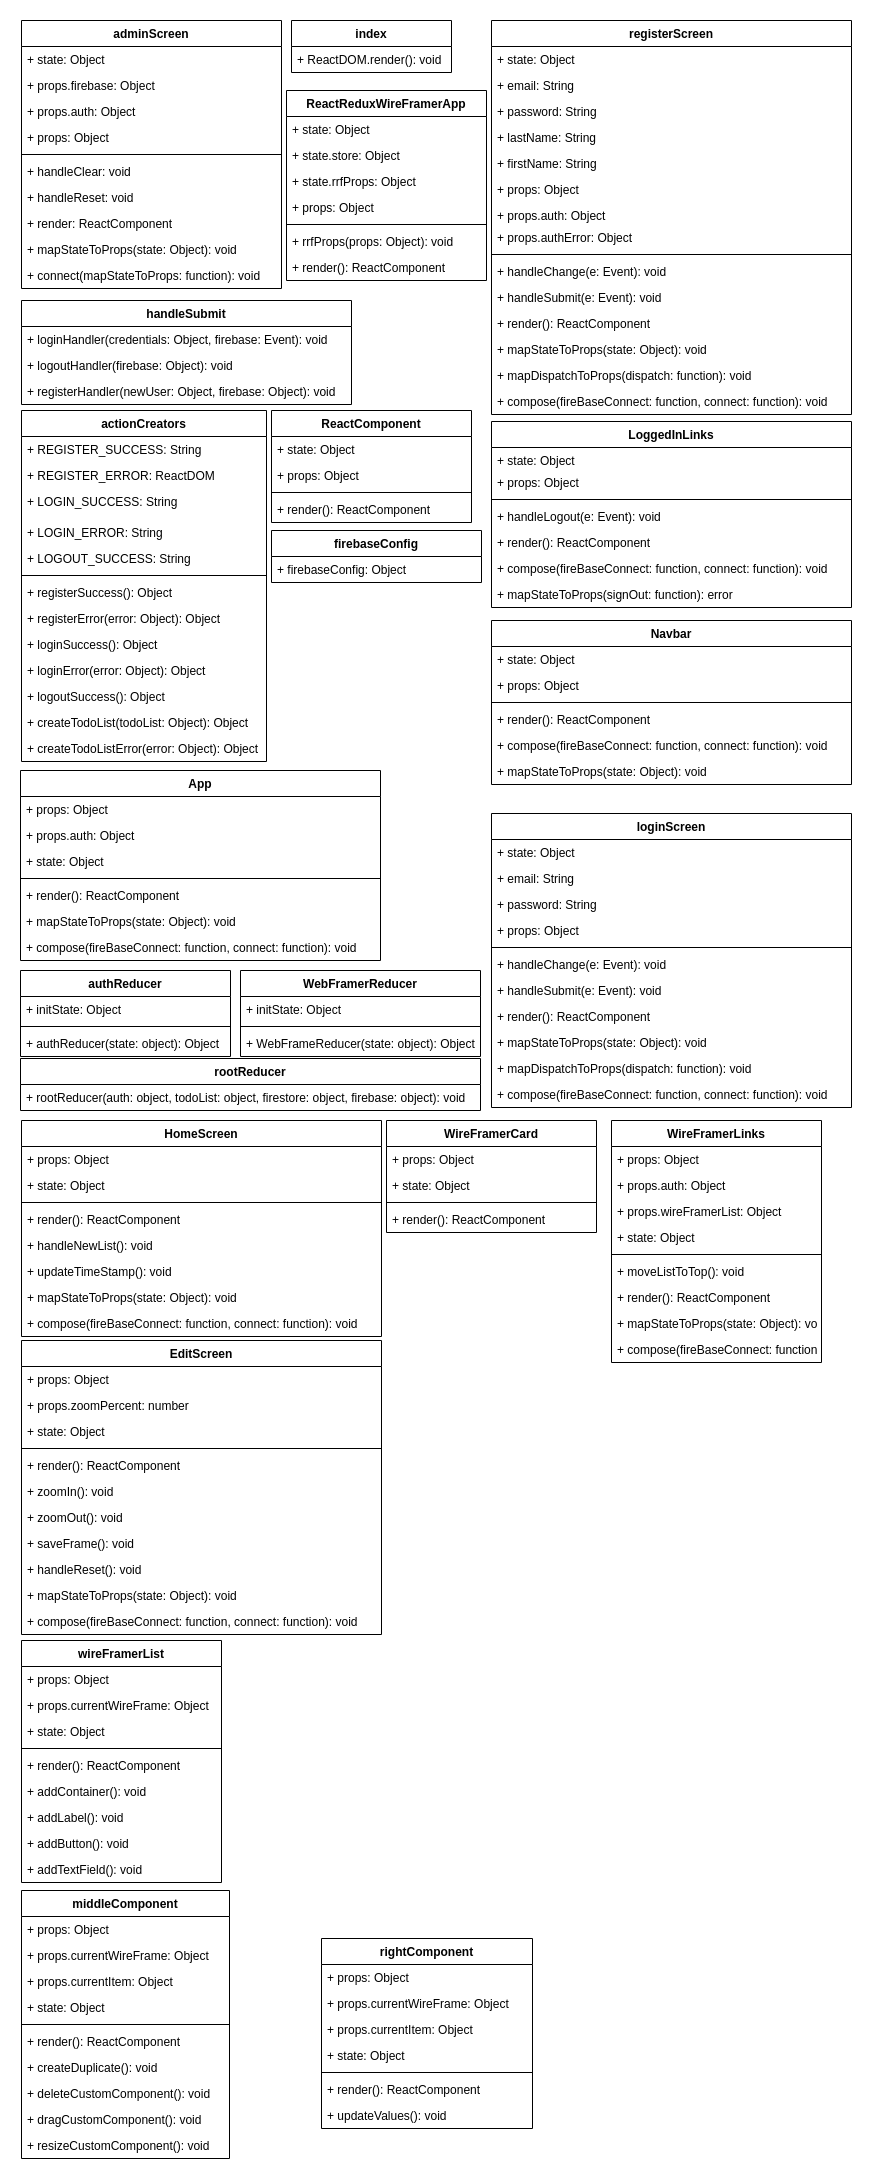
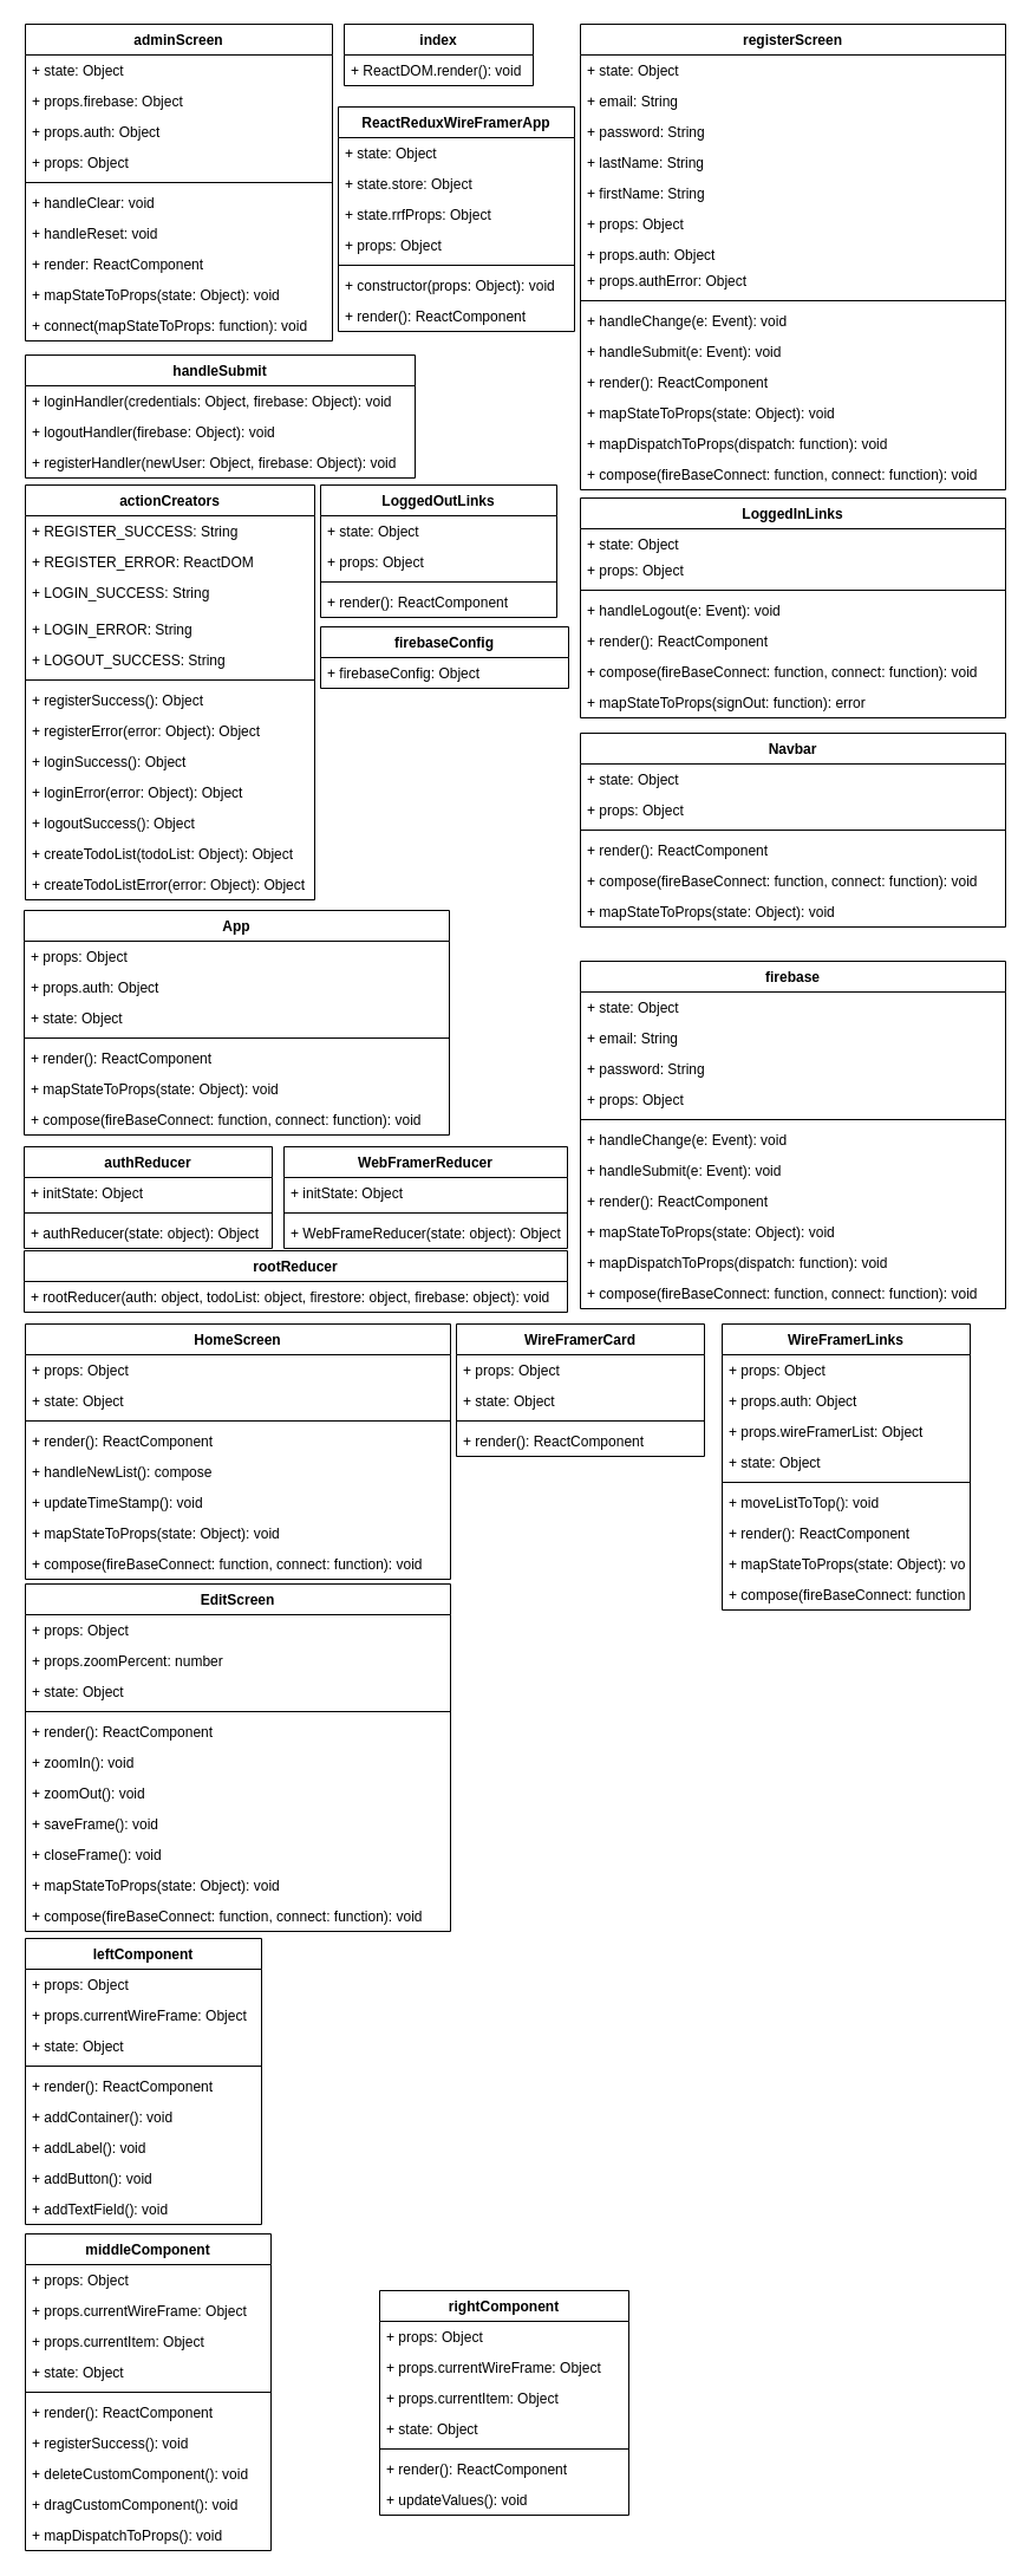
- <mxCell id="34" value="+ rrfProps(props: Object): void" style="text;strokeColor=none;fillColor=none;align=left;verticalAlign=top;spacingLeft=4;spacingRight=4;overflow=hidden;rotatable=0;points=[[0,0.5],[1,0.5]];portConstraint=eastwest;" parent="28" vertex="1"><mxGeometry y="138" width="200" height="26" as="geometry" /></mxCell>
+ <mxCell id="34" value="+ constructor(props: Object): void" style="text;strokeColor=none;fillColor=none;align=left;verticalAlign=top;spacingLeft=4;spacingRight=4;overflow=hidden;rotatable=0;points=[[0,0.5],[1,0.5]];portConstraint=eastwest;" parent="28" vertex="1"><mxGeometry y="138" width="200" height="26" as="geometry" /></mxCell>
- <mxCell id="48" value="+ loginHandler(credentials: Object, firebase: Event): void" style="text;strokeColor=none;fillColor=none;align=left;verticalAlign=top;spacingLeft=4;spacingRight=4;overflow=hidden;rotatable=0;points=[[0,0.5],[1,0.5]];portConstraint=eastwest;" parent="47" vertex="1"><mxGeometry y="26" width="330" height="26" as="geometry" /></mxCell>
+ <mxCell id="48" value="+ loginHandler(credentials: Object, firebase: Object): void" style="text;strokeColor=none;fillColor=none;align=left;verticalAlign=top;spacingLeft=4;spacingRight=4;overflow=hidden;rotatable=0;points=[[0,0.5],[1,0.5]];portConstraint=eastwest;" parent="47" vertex="1"><mxGeometry y="26" width="330" height="26" as="geometry" /></mxCell>
- <mxCell id="67" value="ReactComponent" style="swimlane;fontStyle=1;align=center;verticalAlign=top;childLayout=stackLayout;horizontal=1;startSize=26;horizontalStack=0;resizeParent=1;resizeParentMax=0;resizeLast=0;collapsible=1;marginBottom=0;shadow=0;" parent="1" vertex="1"><mxGeometry x="271" y="410" width="200" height="112" as="geometry" /></mxCell>
+ <mxCell id="67" value="LoggedOutLinks" style="swimlane;fontStyle=1;align=center;verticalAlign=top;childLayout=stackLayout;horizontal=1;startSize=26;horizontalStack=0;resizeParent=1;resizeParentMax=0;resizeLast=0;collapsible=1;marginBottom=0;shadow=0;" parent="1" vertex="1"><mxGeometry x="271" y="410" width="200" height="112" as="geometry" /></mxCell>
- <mxCell id="87" value="loginScreen" style="swimlane;fontStyle=1;childLayout=stackLayout;horizontal=1;startSize=26;fillColor=none;horizontalStack=0;resizeParent=1;resizeParentMax=0;resizeLast=0;collapsible=1;marginBottom=0;" parent="1" vertex="1"><mxGeometry x="491" y="813" width="360" height="294" as="geometry" /></mxCell>
+ <mxCell id="87" value="firebase" style="swimlane;fontStyle=1;childLayout=stackLayout;horizontal=1;startSize=26;fillColor=none;horizontalStack=0;resizeParent=1;resizeParentMax=0;resizeLast=0;collapsible=1;marginBottom=0;" parent="1" vertex="1"><mxGeometry x="491" y="813" width="360" height="294" as="geometry" /></mxCell>
- <mxCell id="114" value="+ handleNewList(): void" style="text;strokeColor=none;fillColor=none;align=left;verticalAlign=top;spacingLeft=4;spacingRight=4;overflow=hidden;rotatable=0;points=[[0,0.5],[1,0.5]];portConstraint=eastwest;" parent="109" vertex="1"><mxGeometry y="112" width="360" height="26" as="geometry" /></mxCell>
+ <mxCell id="114" value="+ handleNewList(): compose" style="text;strokeColor=none;fillColor=none;align=left;verticalAlign=top;spacingLeft=4;spacingRight=4;overflow=hidden;rotatable=0;points=[[0,0.5],[1,0.5]];portConstraint=eastwest;" parent="109" vertex="1"><mxGeometry y="112" width="360" height="26" as="geometry" /></mxCell>
- <mxCell id="142" value="+ handleReset(): void" style="text;strokeColor=none;fillColor=none;align=left;verticalAlign=top;spacingLeft=4;spacingRight=4;overflow=hidden;rotatable=0;points=[[0,0.5],[1,0.5]];portConstraint=eastwest;" parent="133" vertex="1"><mxGeometry y="216" width="360" height="26" as="geometry" /></mxCell>
+ <mxCell id="142" value="+ closeFrame(): void" style="text;strokeColor=none;fillColor=none;align=left;verticalAlign=top;spacingLeft=4;spacingRight=4;overflow=hidden;rotatable=0;points=[[0,0.5],[1,0.5]];portConstraint=eastwest;" parent="133" vertex="1"><mxGeometry y="216" width="360" height="26" as="geometry" /></mxCell>
- <mxCell id="145" value="wireFramerList" style="swimlane;fontStyle=1;childLayout=stackLayout;horizontal=1;startSize=26;fillColor=none;horizontalStack=0;resizeParent=1;resizeParentMax=0;resizeLast=0;collapsible=1;marginBottom=0;" parent="1" vertex="1"><mxGeometry x="21" y="1640" width="200" height="242" as="geometry" /></mxCell>
+ <mxCell id="145" value="leftComponent" style="swimlane;fontStyle=1;childLayout=stackLayout;horizontal=1;startSize=26;fillColor=none;horizontalStack=0;resizeParent=1;resizeParentMax=0;resizeLast=0;collapsible=1;marginBottom=0;" parent="1" vertex="1"><mxGeometry x="21" y="1640" width="200" height="242" as="geometry" /></mxCell>
- <mxCell id="170" value="+ createDuplicate(): void" style="text;strokeColor=none;fillColor=none;align=left;verticalAlign=top;spacingLeft=4;spacingRight=4;overflow=hidden;rotatable=0;points=[[0,0.5],[1,0.5]];portConstraint=eastwest;" parent="163" vertex="1"><mxGeometry y="164" width="208" height="26" as="geometry" /></mxCell>
+ <mxCell id="170" value="+ registerSuccess(): void" style="text;strokeColor=none;fillColor=none;align=left;verticalAlign=top;spacingLeft=4;spacingRight=4;overflow=hidden;rotatable=0;points=[[0,0.5],[1,0.5]];portConstraint=eastwest;" parent="163" vertex="1"><mxGeometry y="164" width="208" height="26" as="geometry" /></mxCell>
- <mxCell id="173" value="+ resizeCustomComponent(): void" style="text;strokeColor=none;fillColor=none;align=left;verticalAlign=top;spacingLeft=4;spacingRight=4;overflow=hidden;rotatable=0;points=[[0,0.5],[1,0.5]];portConstraint=eastwest;" parent="163" vertex="1"><mxGeometry y="242" width="208" height="26" as="geometry" /></mxCell>
+ <mxCell id="173" value="+ mapDispatchToProps(): void" style="text;strokeColor=none;fillColor=none;align=left;verticalAlign=top;spacingLeft=4;spacingRight=4;overflow=hidden;rotatable=0;points=[[0,0.5],[1,0.5]];portConstraint=eastwest;" parent="163" vertex="1"><mxGeometry y="242" width="208" height="26" as="geometry" /></mxCell>
